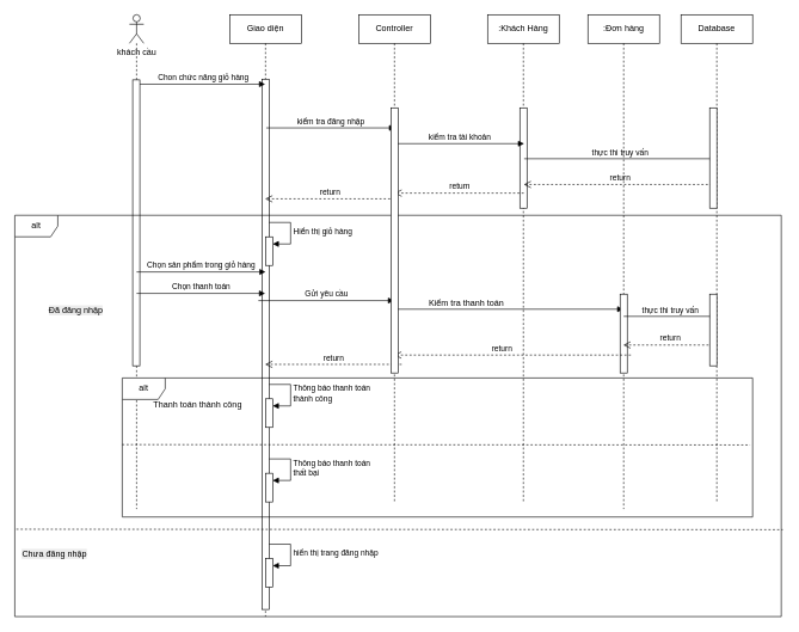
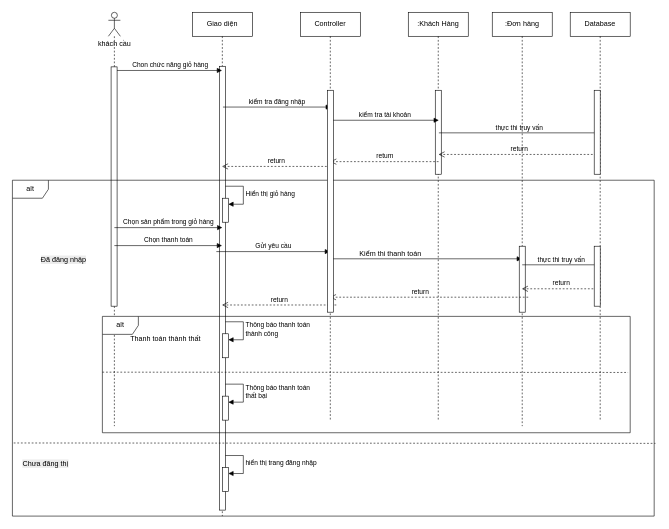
- <mxCell id="28" value="Kiểm tra thanh toán" style="text;html=1;align=center;verticalAlign=middle;resizable=0;points=[];autosize=1;strokeColor=none;fillColor=none;" parent="1" vertex="1"><mxGeometry x="585" y="408" width="130" height="30" as="geometry" /></mxCell>
+ <mxCell id="28" value="Kiểm thi thanh toán" style="text;html=1;align=center;verticalAlign=middle;resizable=0;points=[];autosize=1;strokeColor=none;fillColor=none;" parent="1" vertex="1"><mxGeometry x="585" y="408" width="130" height="30" as="geometry" /></mxCell>
- <mxCell id="43" value="Thanh toán thành công" style="text;html=1;align=center;verticalAlign=middle;resizable=0;points=[];autosize=1;strokeColor=none;fillColor=none;" parent="1" vertex="1"><mxGeometry y="550" width="150" height="30" as="geometry" x="200" /></mxCell>
+ <mxCell id="43" value="Thanh toán thành thất" style="text;html=1;align=center;verticalAlign=middle;resizable=0;points=[];autosize=1;strokeColor=none;fillColor=none;" parent="1" vertex="1"><mxGeometry y="550" width="150" height="30" as="geometry" x="200" /></mxCell>
- <mxCell id="31" value="&lt;br&gt;&lt;span style=&quot;color: rgb(0, 0, 0); background-color: rgb(236, 236, 236); float: none; display: inline !important;&quot;&gt;Chưa đăng nhập&lt;/span&gt;" style="text;html=1;align=center;verticalAlign=middle;resizable=0;points=[];autosize=1;strokeColor=none;fillColor=none;" parent="1" vertex="1"><mxGeometry x="20" y="745" width="110" height="40" as="geometry" /></mxCell>
+ <mxCell id="31" value="&lt;br&gt;&lt;span style=&quot;color: rgb(0, 0, 0); background-color: rgb(236, 236, 236); float: none; display: inline !important;&quot;&gt;Chưa đăng thị&lt;/span&gt;" style="text;html=1;align=center;verticalAlign=middle;resizable=0;points=[];autosize=1;strokeColor=none;fillColor=none;" parent="1" vertex="1"><mxGeometry x="20" y="745" width="110" height="40" as="geometry" /></mxCell>
